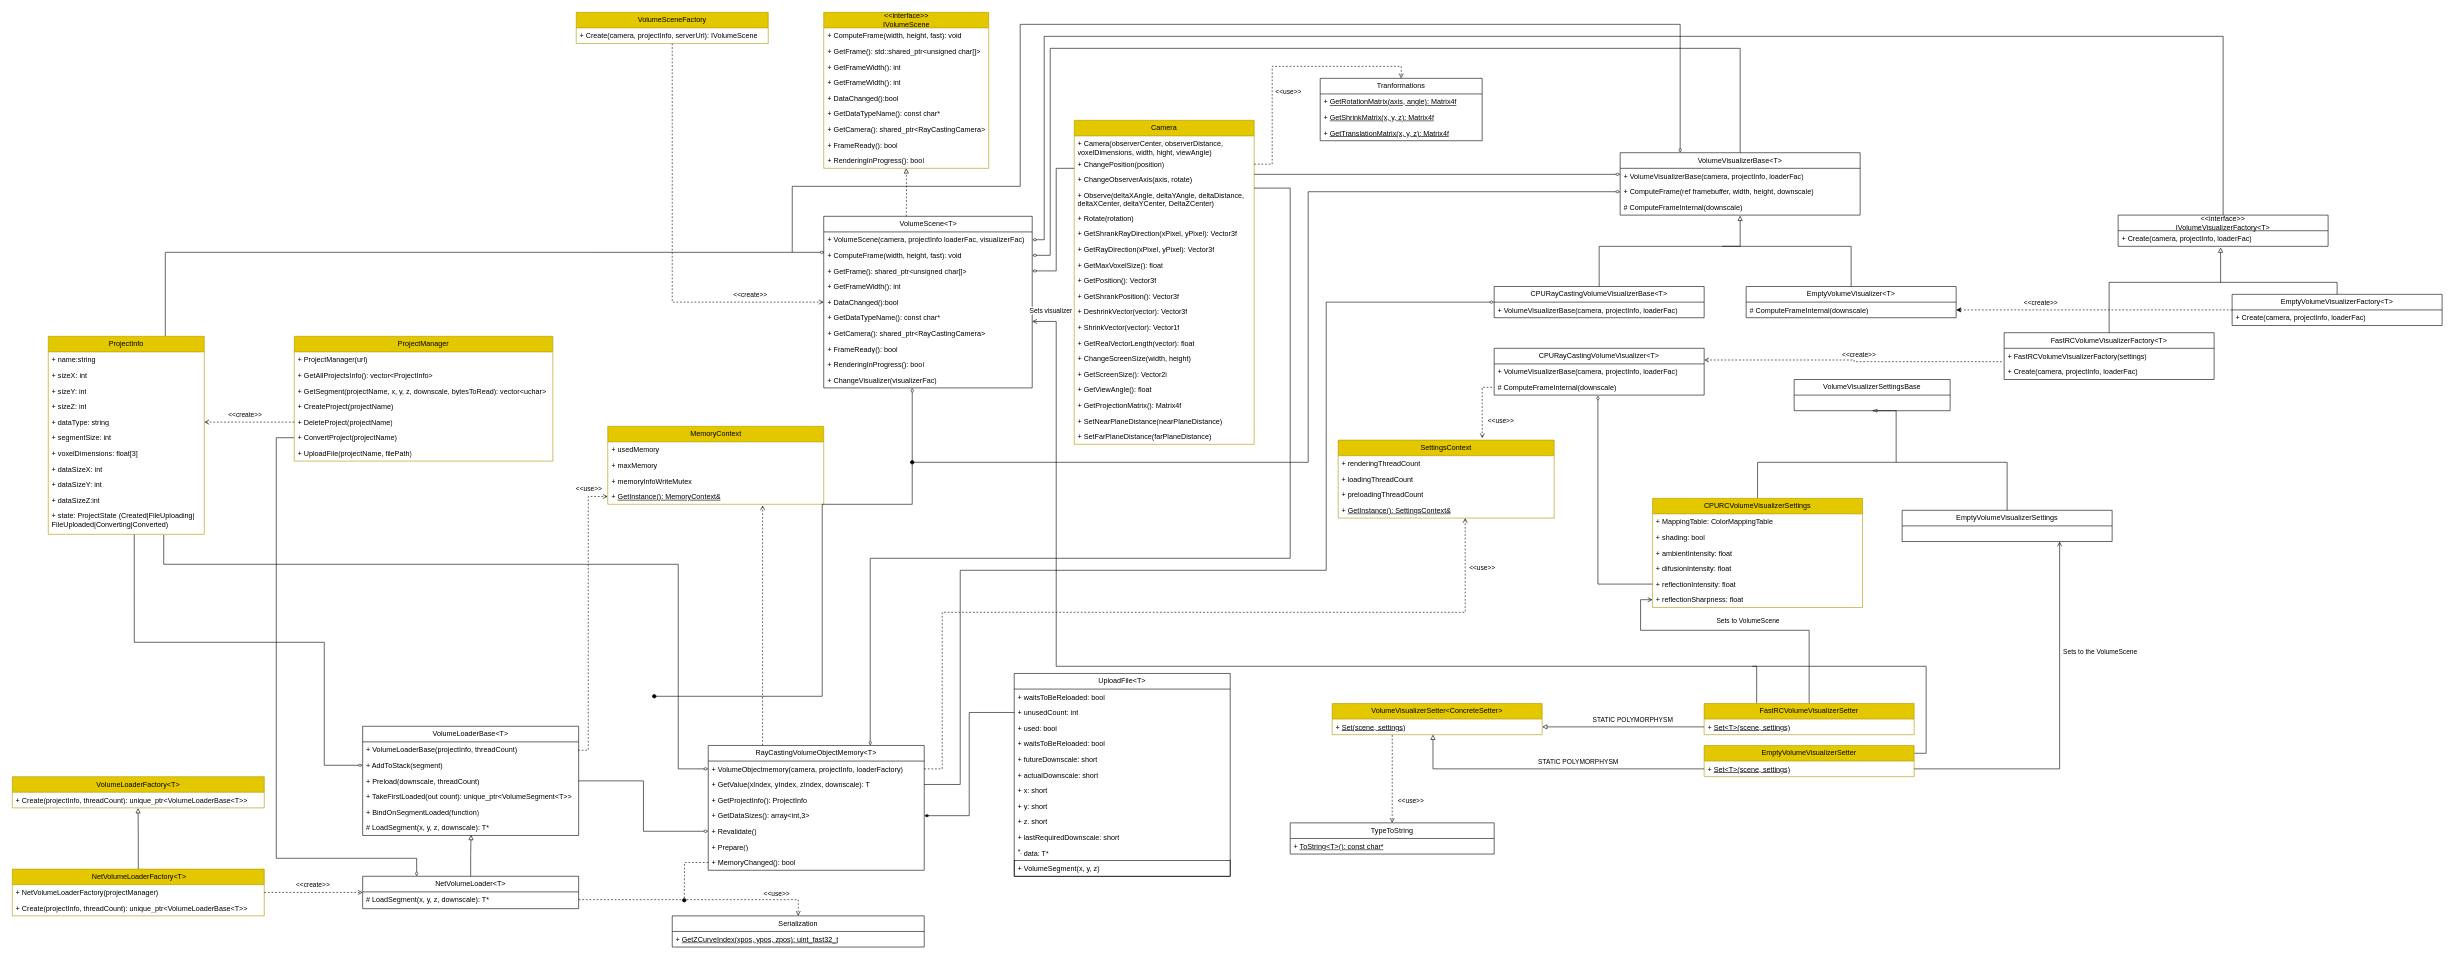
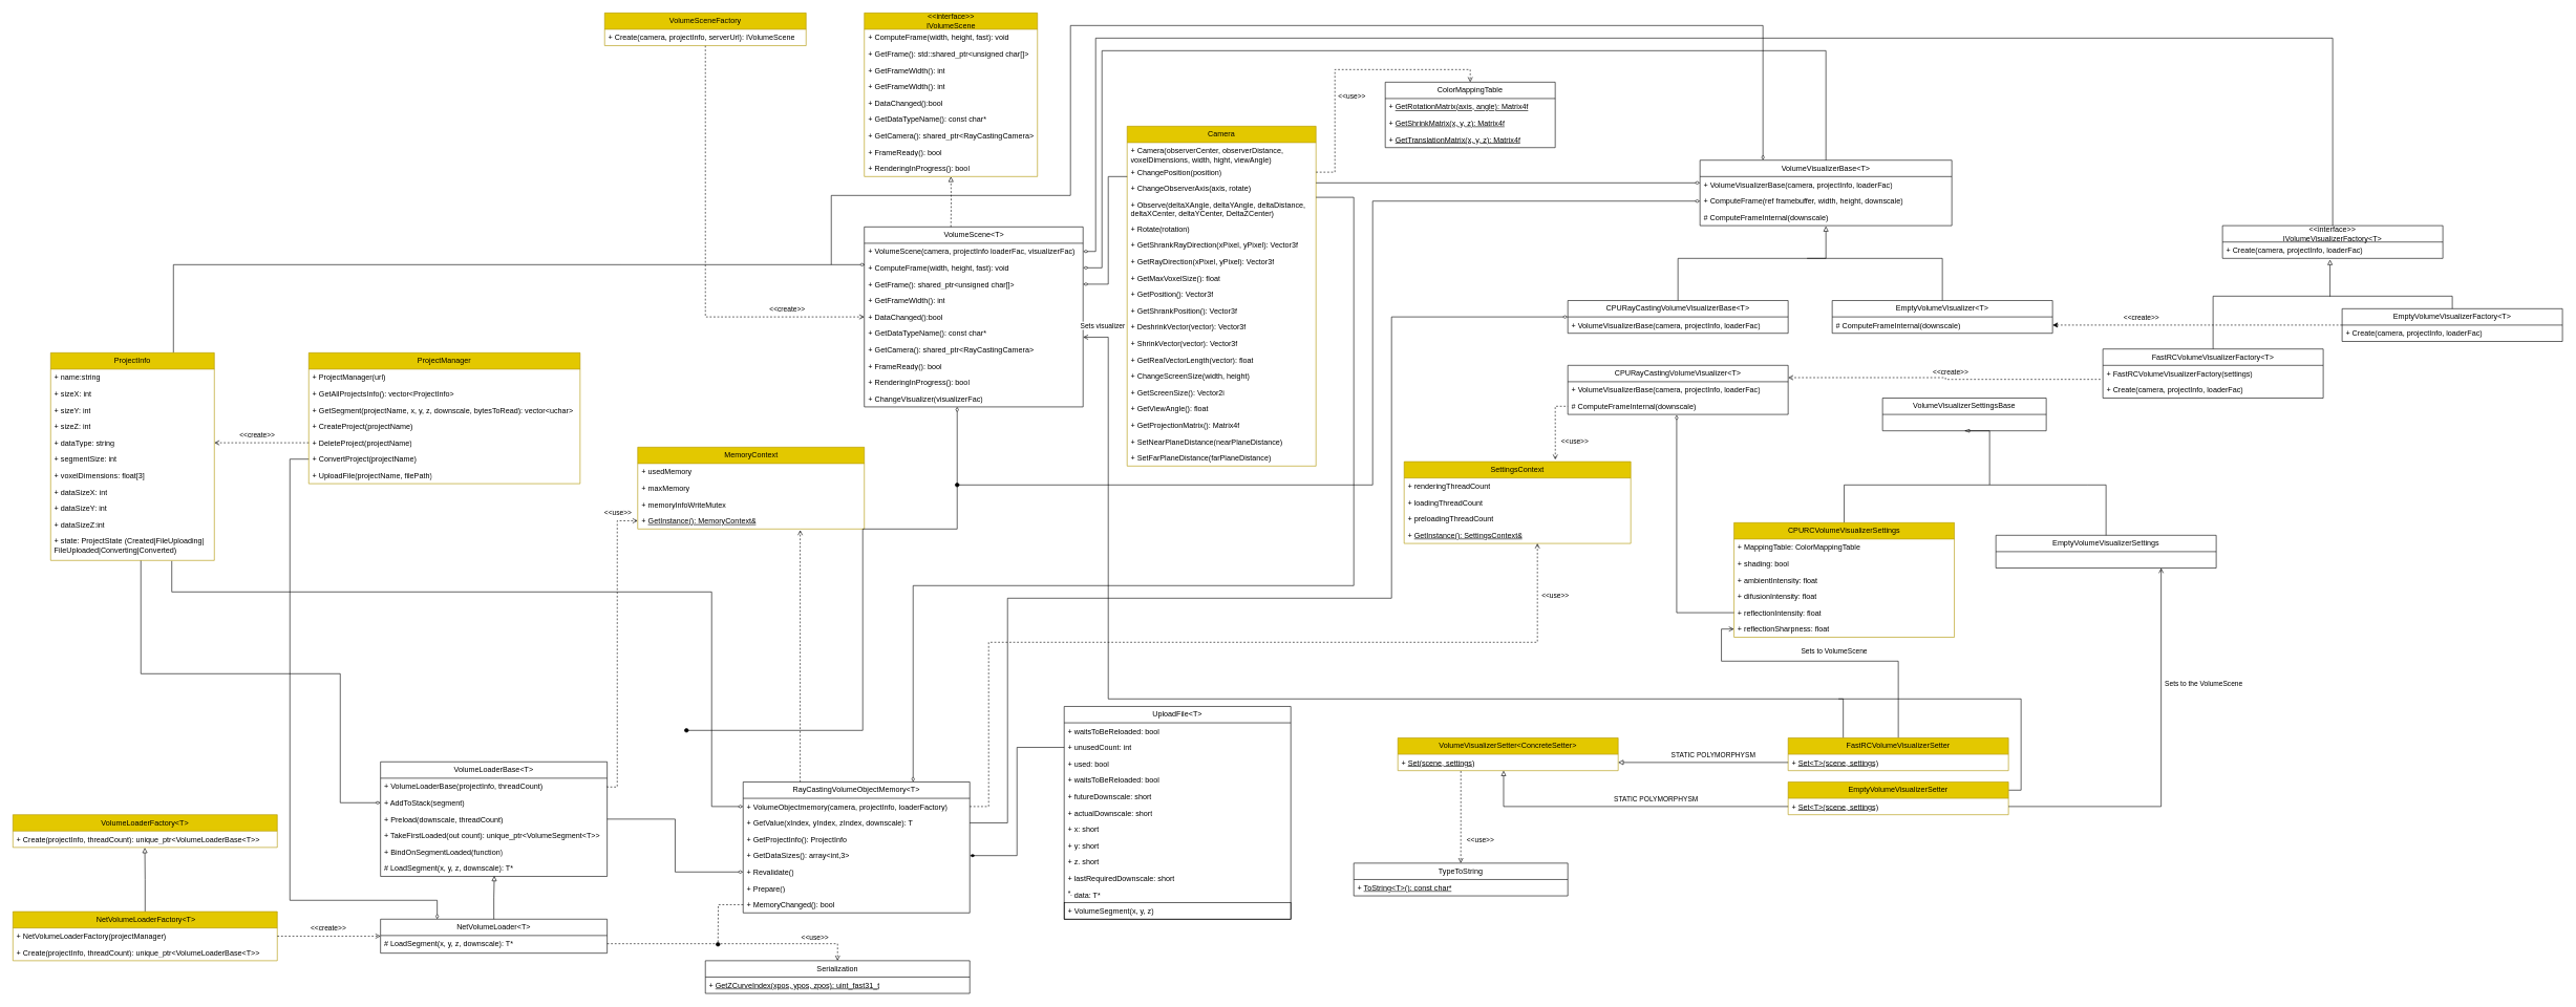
- <mxCell id="33" value="Tranformations" style="swimlane;fontStyle=0;childLayout=stackLayout;horizontal=1;startSize=26;fillColor=none;horizontalStack=0;resizeParent=1;resizeParentMax=0;resizeLast=0;collapsible=1;marginBottom=0;whiteSpace=wrap;html=1;" parent="1" vertex="1"><mxGeometry x="2200" y="130" width="270" height="104" as="geometry" /></mxCell>
+ <mxCell id="33" value="ColorMappingTable" style="swimlane;fontStyle=0;childLayout=stackLayout;horizontal=1;startSize=26;fillColor=none;horizontalStack=0;resizeParent=1;resizeParentMax=0;resizeLast=0;collapsible=1;marginBottom=0;whiteSpace=wrap;html=1;" parent="1" vertex="1"><mxGeometry x="2200" y="130" width="270" height="104" as="geometry" /></mxCell>
- <mxCell id="25" value="+ ShrinkVector(vector): Vector1f" style="text;strokeColor=none;fillColor=none;align=left;verticalAlign=top;spacingLeft=4;spacingRight=4;overflow=hidden;rotatable=0;points=[[0,0.5],[1,0.5]];portConstraint=eastwest;whiteSpace=wrap;html=1;" parent="13" vertex="1"><mxGeometry y="332" width="300" height="26" as="geometry" /></mxCell>
+ <mxCell id="25" value="+ ShrinkVector(vector): Vector3f" style="text;strokeColor=none;fillColor=none;align=left;verticalAlign=top;spacingLeft=4;spacingRight=4;overflow=hidden;rotatable=0;points=[[0,0.5],[1,0.5]];portConstraint=eastwest;whiteSpace=wrap;html=1;" parent="13" vertex="1"><mxGeometry y="332" width="300" height="26" as="geometry" /></mxCell>
- <mxCell id="79" value="+ &lt;u&gt;GetZCurveIndex(xpos, ypos, zpos): uint_fast32_t&lt;/u&gt;" style="text;strokeColor=none;fillColor=none;align=left;verticalAlign=top;spacingLeft=4;spacingRight=4;overflow=hidden;rotatable=0;points=[[0,0.5],[1,0.5]];portConstraint=eastwest;whiteSpace=wrap;html=1;" parent="78" vertex="1"><mxGeometry y="26" width="420" height="26" as="geometry" /></mxCell>
+ <mxCell id="79" value="+ &lt;u&gt;GetZCurveIndex(xpos, ypos, zpos): uint_fast31_t&lt;/u&gt;" style="text;strokeColor=none;fillColor=none;align=left;verticalAlign=top;spacingLeft=4;spacingRight=4;overflow=hidden;rotatable=0;points=[[0,0.5],[1,0.5]];portConstraint=eastwest;whiteSpace=wrap;html=1;" parent="78" vertex="1"><mxGeometry y="26" width="420" height="26" as="geometry" /></mxCell>
